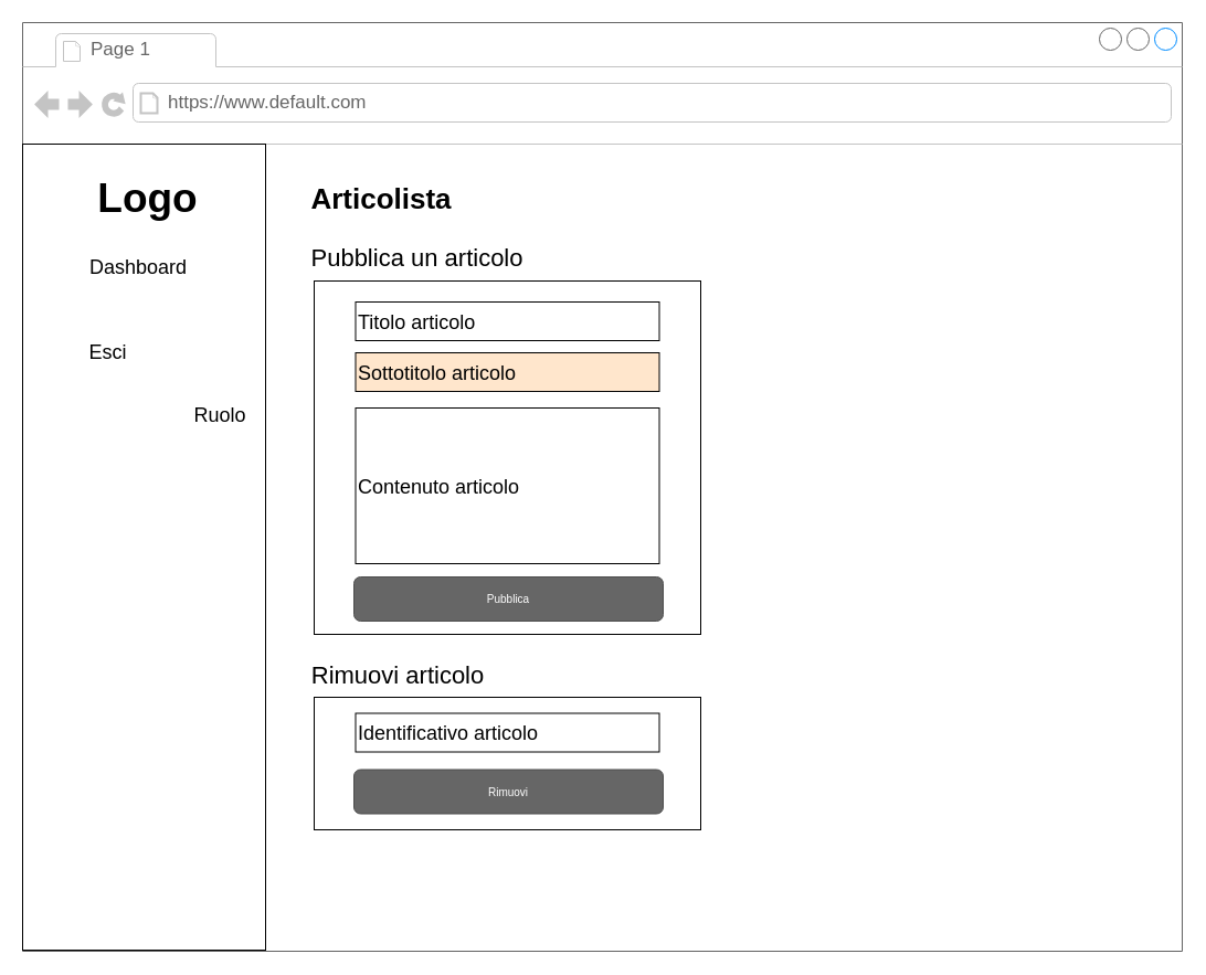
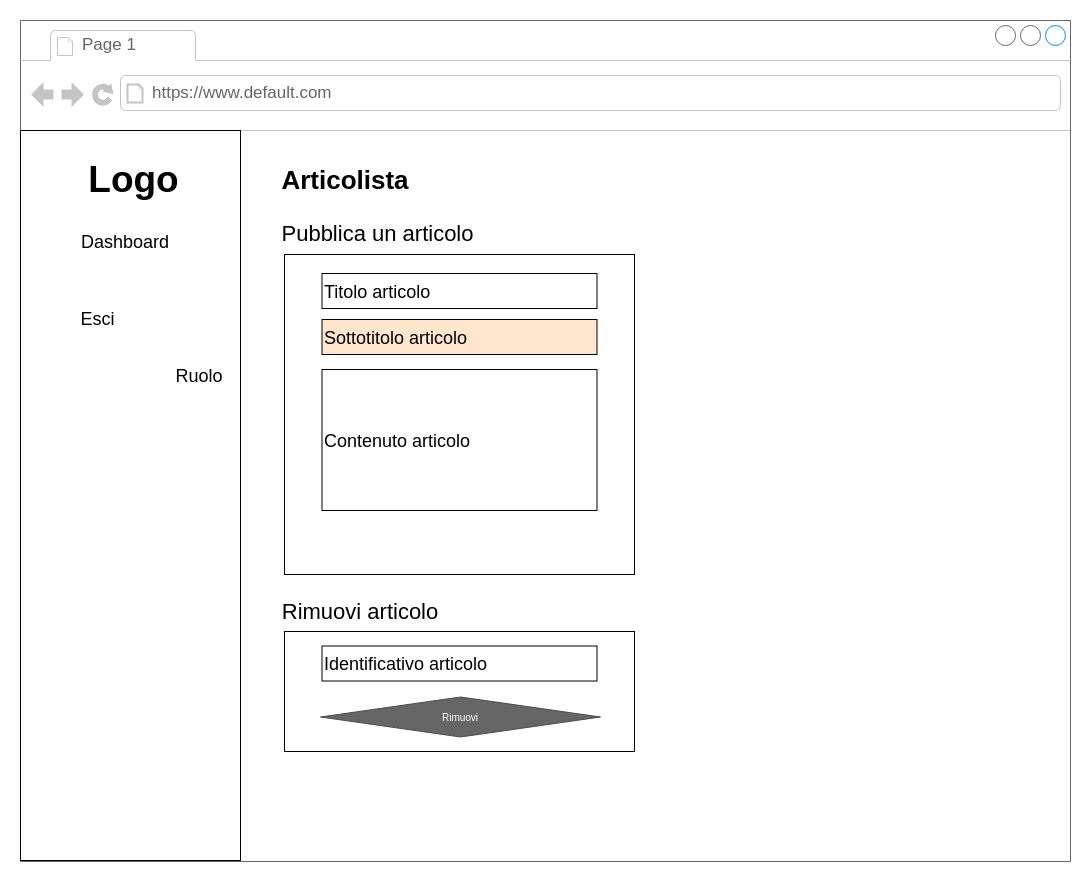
- <mxCell id="18" value="Pubblica" style="rounded=1;html=1;shadow=0;dashed=0;whiteSpace=wrap;fontSize=10;fillColor=#666666;align=center;strokeColor=#4D4D4D;fontColor=#ffffff;" vertex="1" parent="2"><mxGeometry x="300" y="502" width="280" height="40" as="geometry" /></mxCell>
- <mxCell id="20" value="Rimuovi" style="rounded=1;html=1;shadow=0;dashed=0;whiteSpace=wrap;fontSize=10;fillColor=#666666;align=center;strokeColor=#4D4D4D;fontColor=#ffffff;" vertex="1" parent="2"><mxGeometry x="300" y="676.5" width="280" height="40" as="geometry" /></mxCell>
+ <mxCell id="20" value="Rimuovi" style="rhombus;html=1;shadow=0;dashed=0;whiteSpace=wrap;fontSize=10;fillColor=#666666;align=center;strokeColor=#4D4D4D;fontColor=#ffffff;" vertex="1" parent="2"><mxGeometry x="300" y="676.5" width="280" height="40" as="geometry" /></mxCell>
